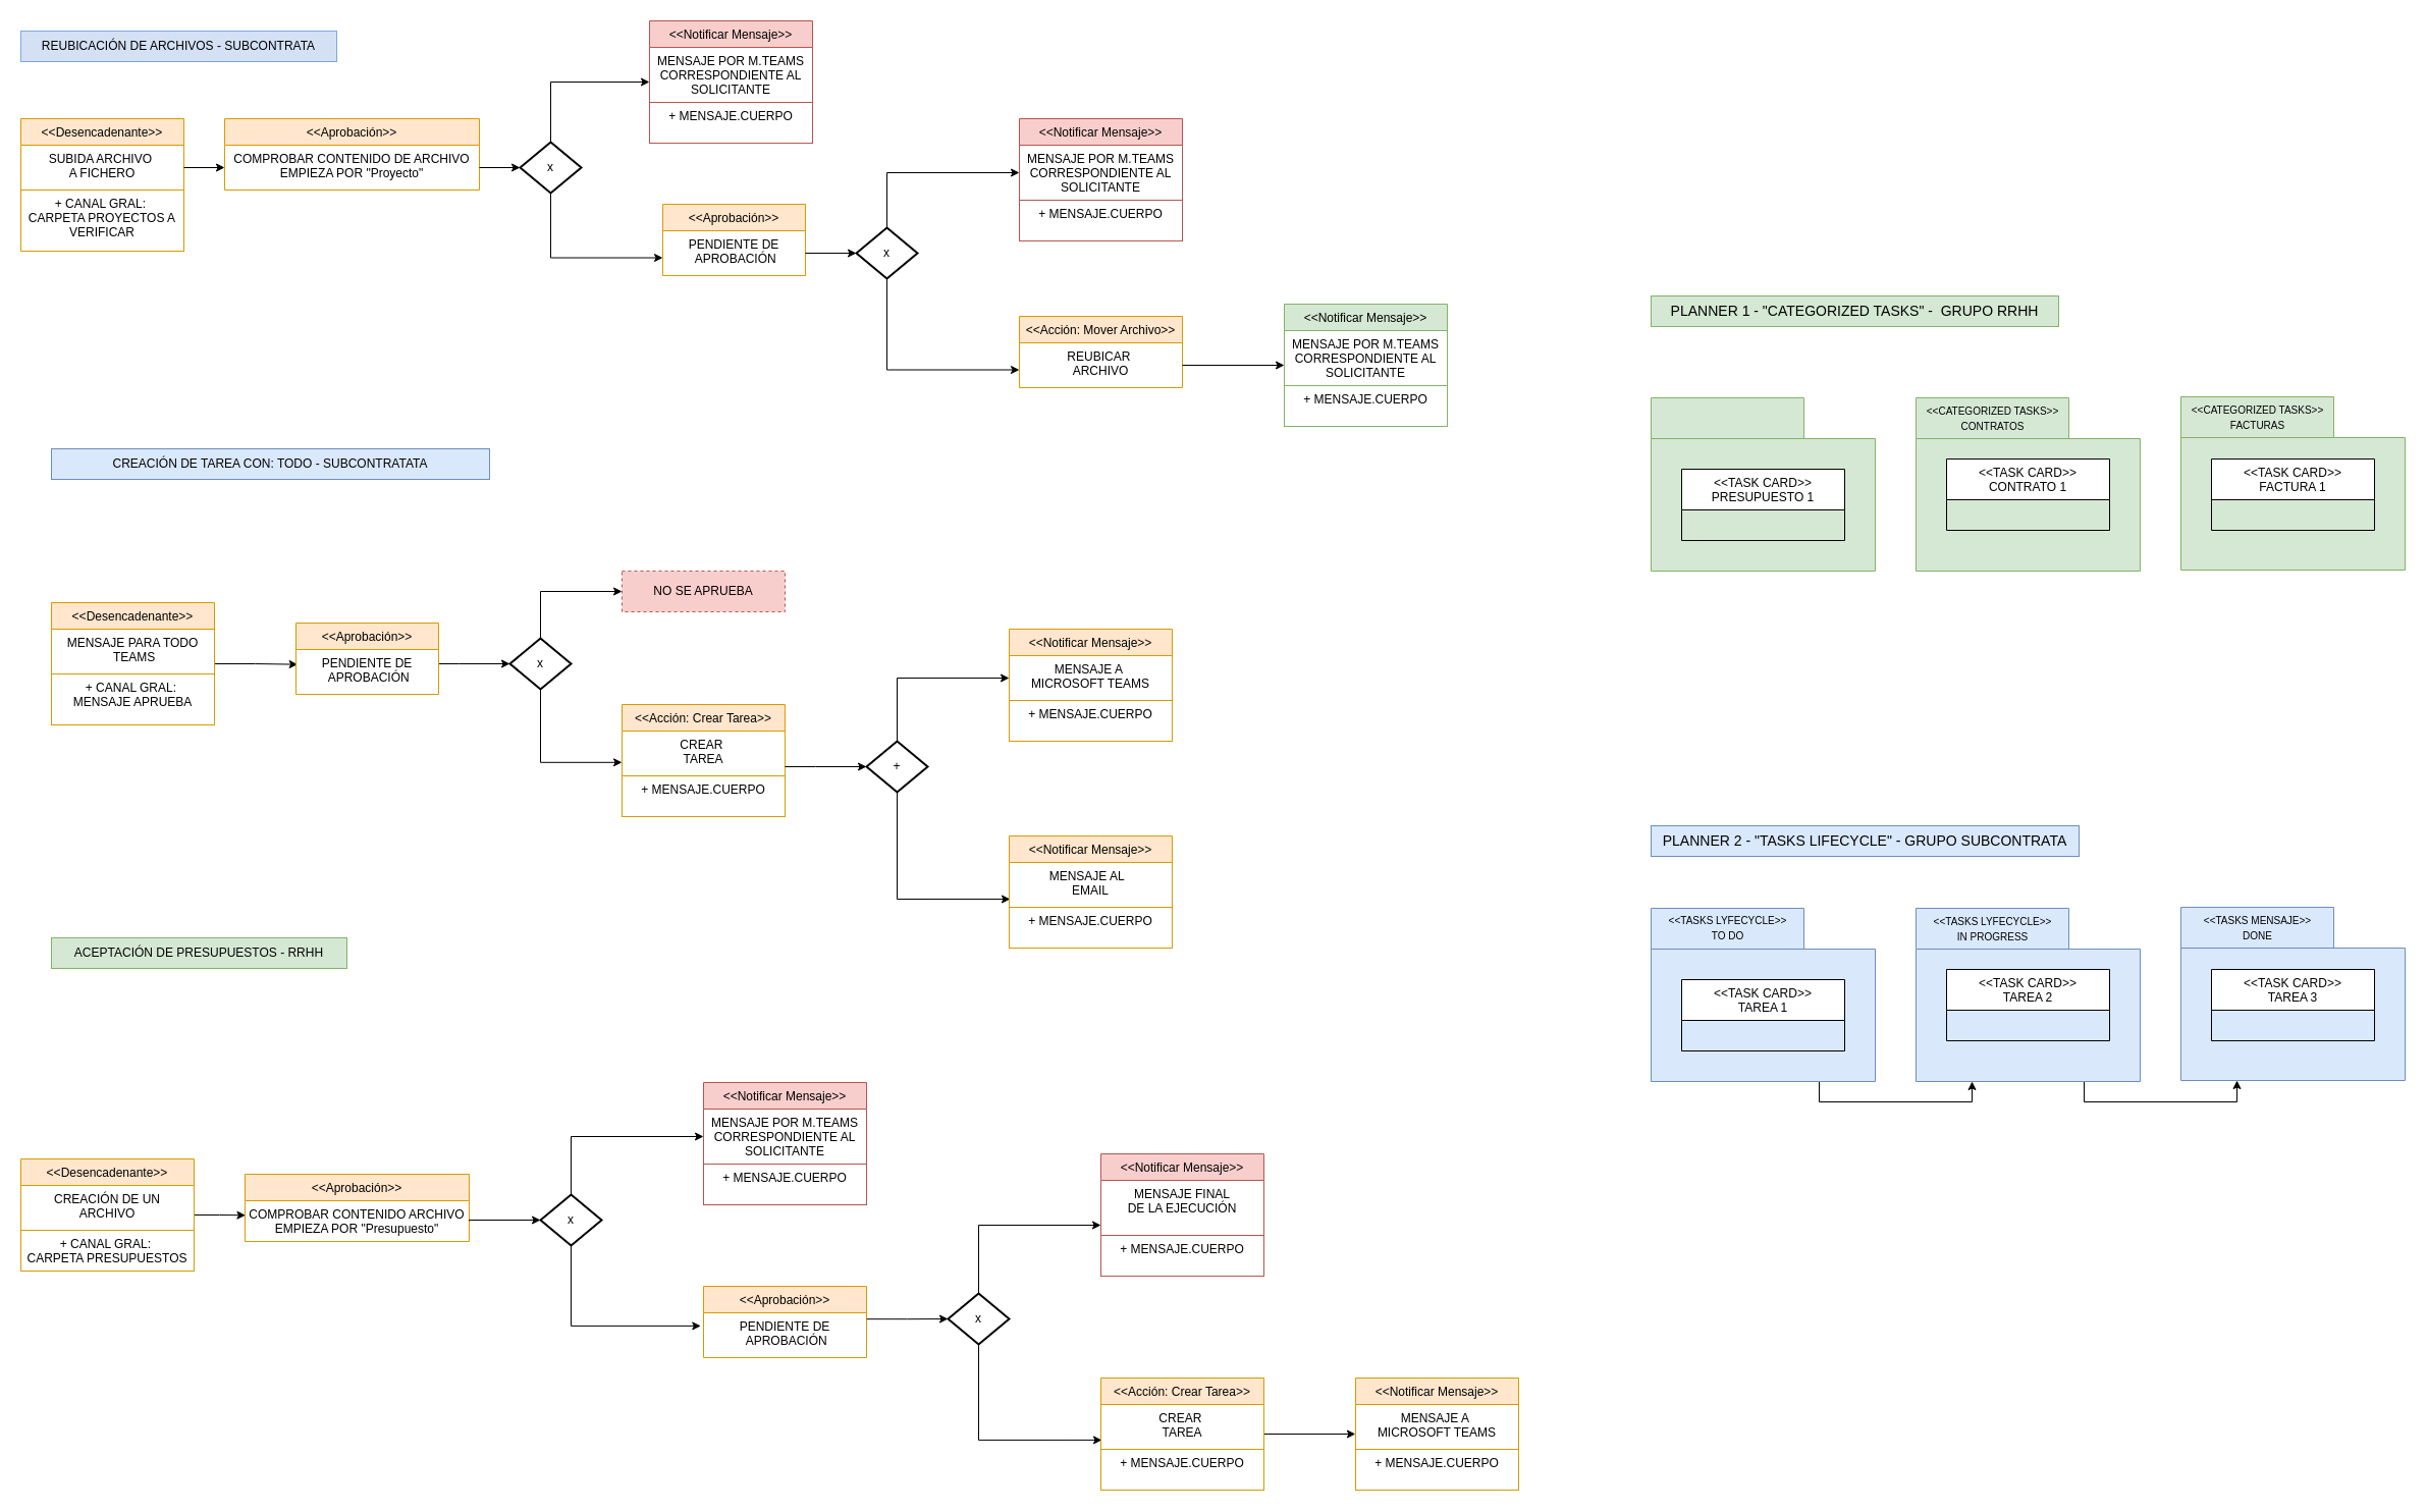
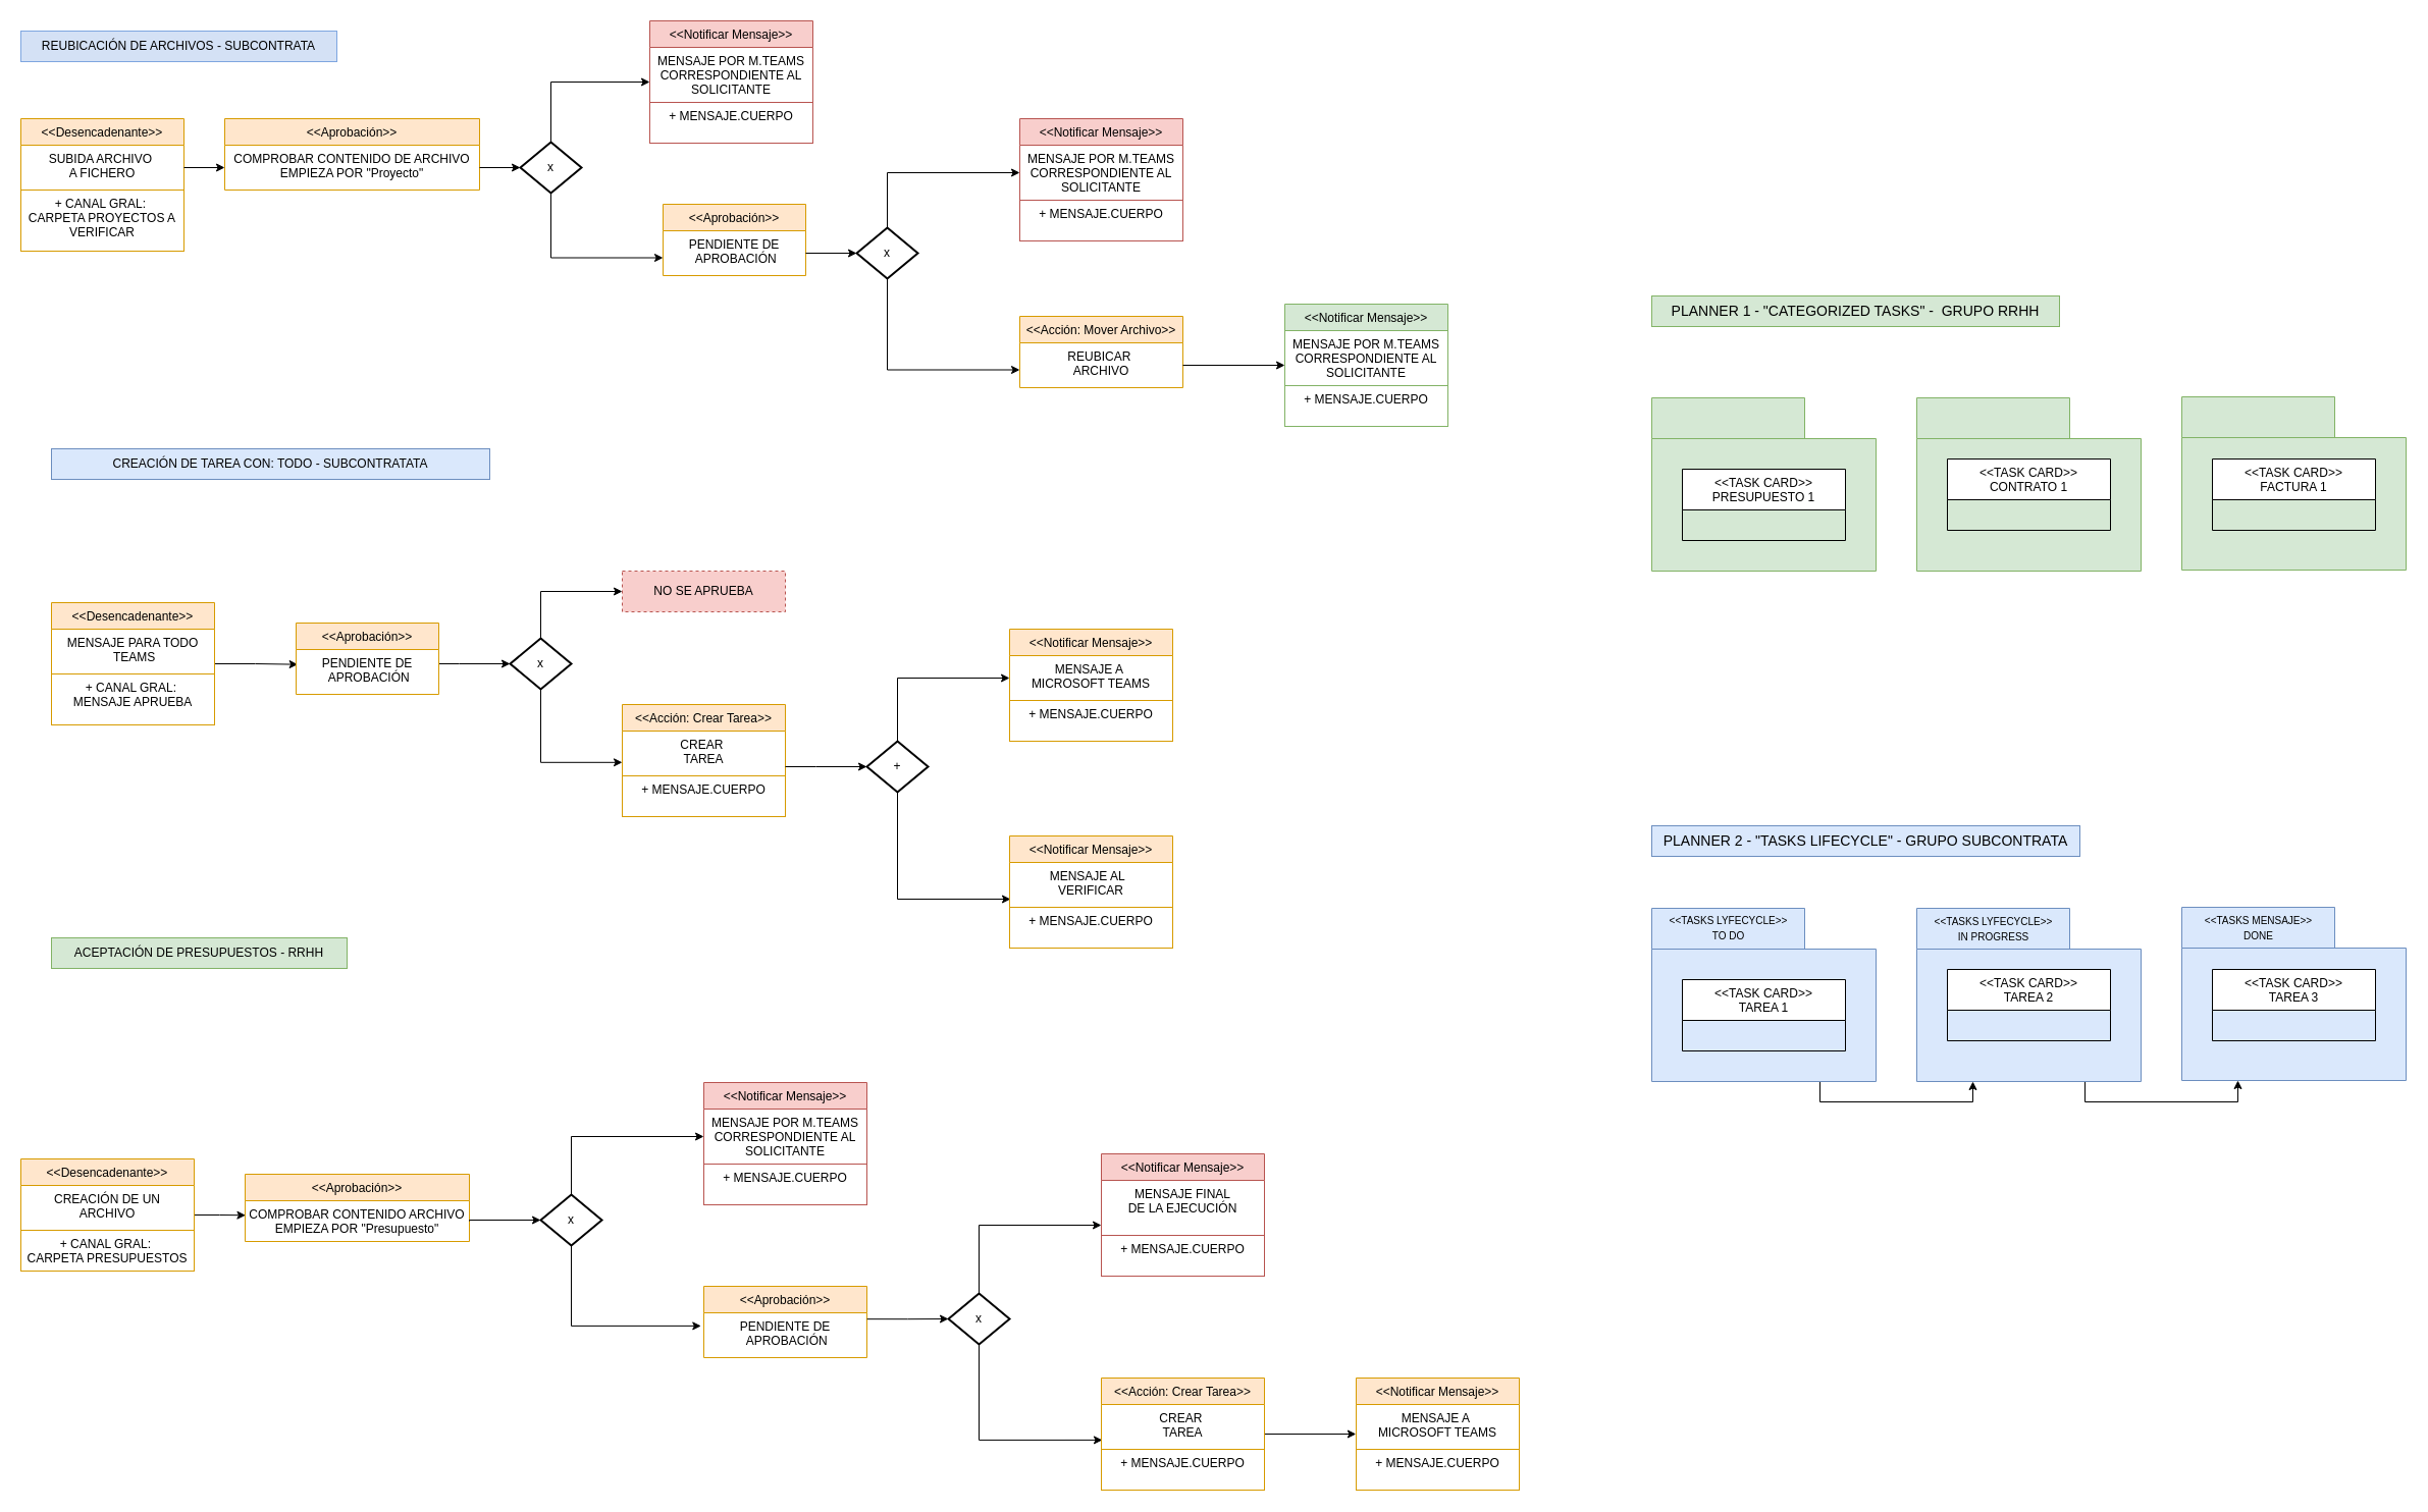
- <mxCell id="78" value="&lt;font style=&quot;font-size: 10px&quot;&gt;&amp;lt;&amp;lt;CATEGORIZED TASKS&amp;gt;&amp;gt;&lt;br&gt;FACTURAS&lt;br&gt;&lt;/font&gt;" style="text;html=1;align=center;verticalAlign=middle;resizable=0;points=[];autosize=1;strokeColor=none;fillColor=none;" parent="1" vertex="1"><mxGeometry x="2140" y="389" width="150" height="40" as="geometry" /></mxCell>
- <mxCell id="79" value="&lt;font style=&quot;font-size: 10px&quot;&gt;&amp;lt;&amp;lt;CATEGORIZED TASKS&amp;gt;&amp;gt;&lt;br&gt;CONTRATOS&lt;br&gt;&lt;/font&gt;" style="text;html=1;align=center;verticalAlign=middle;resizable=0;points=[];autosize=1;strokeColor=none;fillColor=none;" parent="1" vertex="1"><mxGeometry x="1880" y="390" width="150" height="40" as="geometry" /></mxCell>
- <mxCell id="66" value="MENSAJE AL  &#10;EMAIL" style="text;strokeColor=none;fillColor=none;align=center;verticalAlign=top;spacingLeft=4;spacingRight=4;overflow=hidden;rotatable=0;points=[[0,0.5],[1,0.5]];portConstraint=eastwest;" parent="65" vertex="1"><mxGeometry y="26" width="160" height="44" as="geometry" /></mxCell>
+ <mxCell id="66" value="MENSAJE AL  &#10;VERIFICAR" style="text;strokeColor=none;fillColor=none;align=center;verticalAlign=top;spacingLeft=4;spacingRight=4;overflow=hidden;rotatable=0;points=[[0,0.5],[1,0.5]];portConstraint=eastwest;" parent="65" vertex="1"><mxGeometry y="26" width="160" height="44" as="geometry" /></mxCell>
